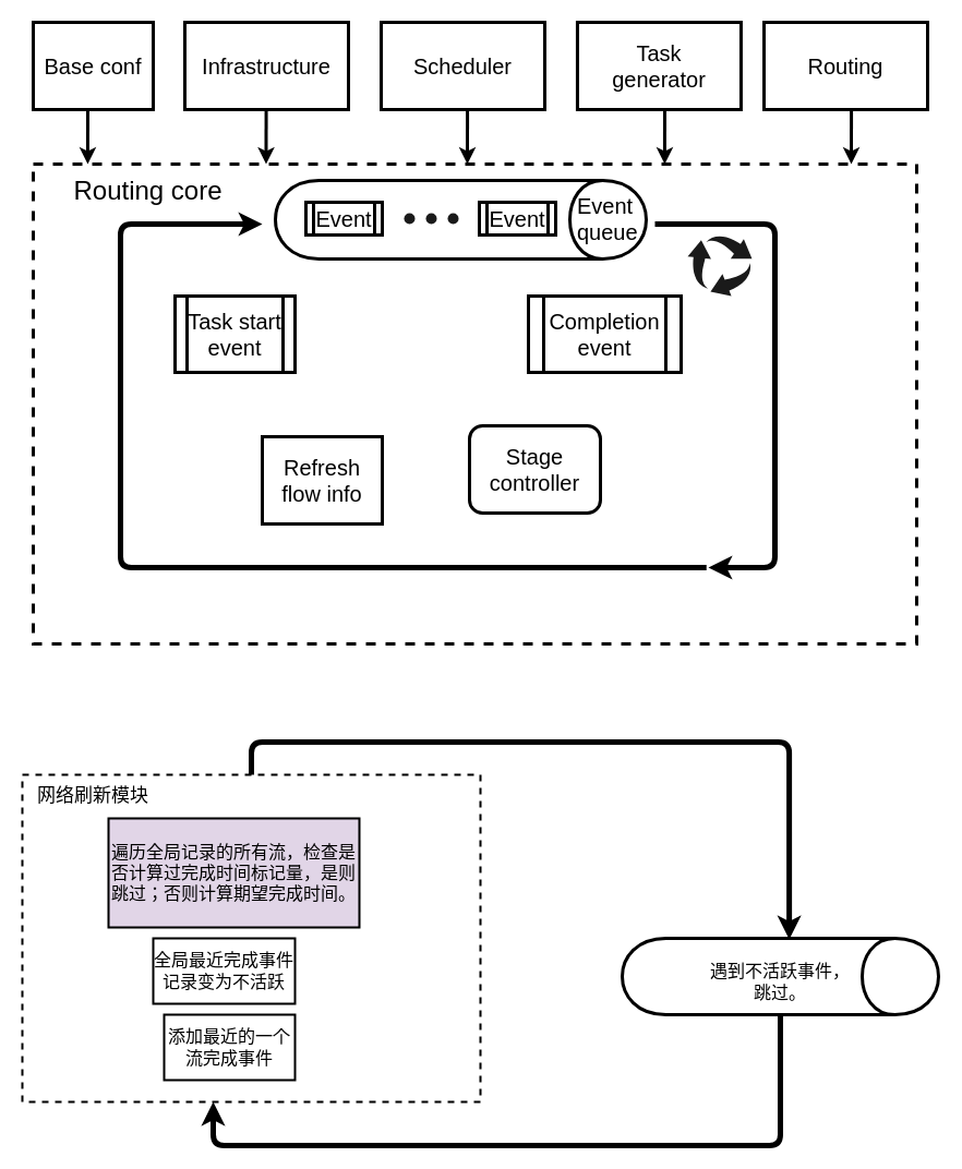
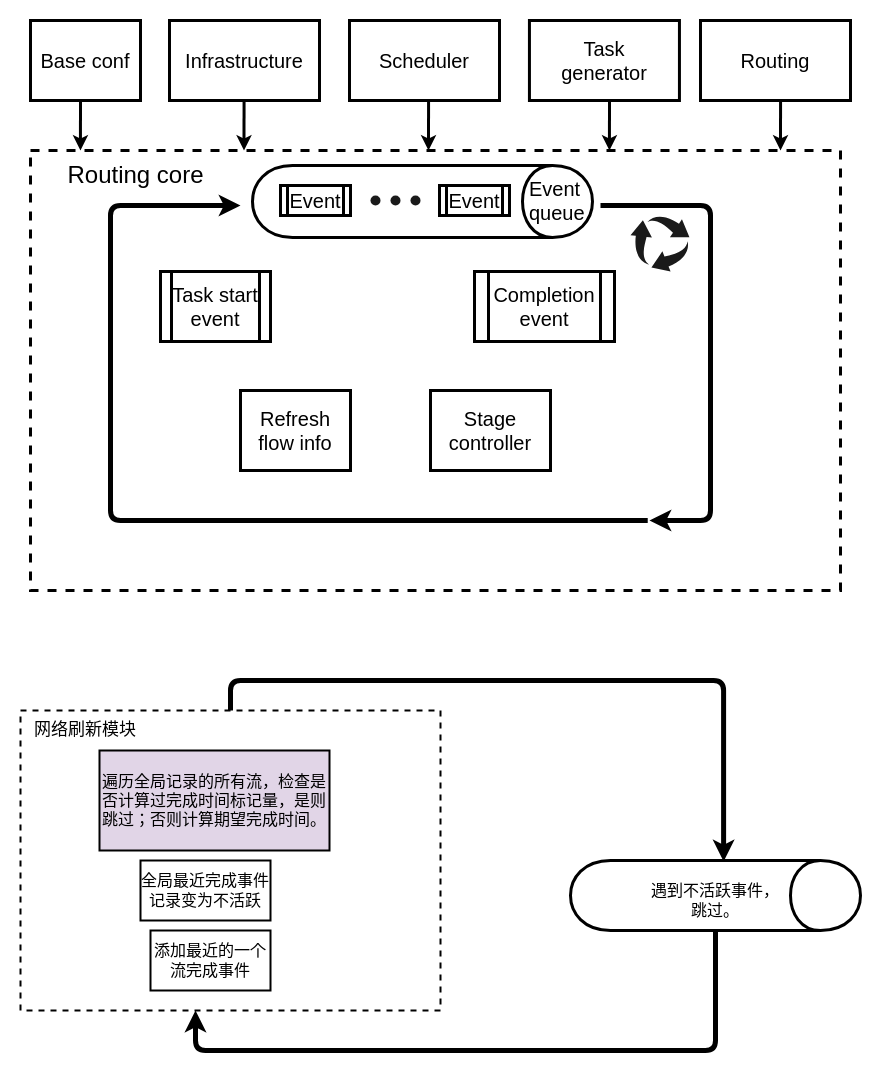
- <mxCell id="12" value="&lt;font style=&quot;font-size: 20px&quot;&gt;Completion&lt;br&gt;event&lt;/font&gt;" style="shape=process;whiteSpace=wrap;html=1;backgroundOutline=1;strokeWidth=3;" parent="1" vertex="1"><mxGeometry x="484" y="271" width="140" height="70" as="geometry" /></mxCell>
+ <mxCell id="12" value="&lt;font style=&quot;font-size: 20px&quot;&gt;Completion&lt;br&gt;event&lt;/font&gt;" style="shape=process;whiteSpace=wrap;html=1;backgroundOutline=1;strokeWidth=3;" parent="1" vertex="1"><mxGeometry x="474" y="271" width="140" height="70" as="geometry" /></mxCell>
- <mxCell id="11" value="&lt;font style=&quot;font-size: 20px&quot;&gt;Stage controller&lt;/font&gt;" style="whiteSpace=wrap;html=1;shadow=0;glass=0;comic=0;labelBackgroundColor=none;strokeWidth=3;fillColor=none;rounded=1;" parent="1" vertex="1"><mxGeometry x="430" y="390" width="120" height="80" as="geometry" /></mxCell>
+ <mxCell id="11" value="&lt;font style=&quot;font-size: 20px&quot;&gt;Stage controller&lt;/font&gt;" style="rounded=0;whiteSpace=wrap;html=1;shadow=0;glass=0;comic=0;labelBackgroundColor=none;strokeWidth=3;fillColor=none;" parent="1" vertex="1"><mxGeometry x="430" y="390" width="120" height="80" as="geometry" /></mxCell>
- <mxCell id="13" value="&lt;font style=&quot;font-size: 20px&quot;&gt;Refresh &lt;br&gt;flow info&lt;/font&gt;" style="rounded=0;whiteSpace=wrap;html=1;shadow=0;glass=0;comic=0;labelBackgroundColor=none;strokeWidth=3;fillColor=none;" parent="1" vertex="1"><mxGeometry x="240" y="400" width="110" height="80" as="geometry" /></mxCell>
+ <mxCell id="13" value="&lt;font style=&quot;font-size: 20px&quot;&gt;Refresh &lt;br&gt;flow info&lt;/font&gt;" style="rounded=0;whiteSpace=wrap;html=1;shadow=0;glass=0;comic=0;labelBackgroundColor=none;strokeWidth=3;fillColor=none;" parent="1" vertex="1"><mxGeometry x="240" y="390" width="110" height="80" as="geometry" /></mxCell>
